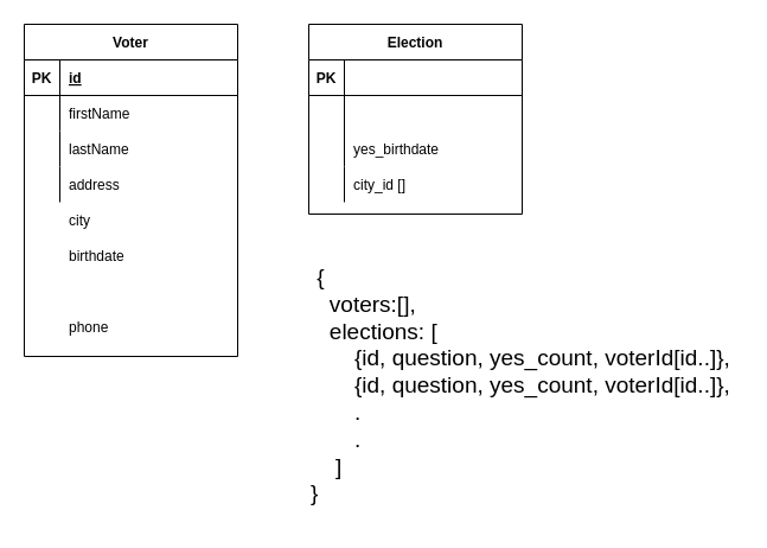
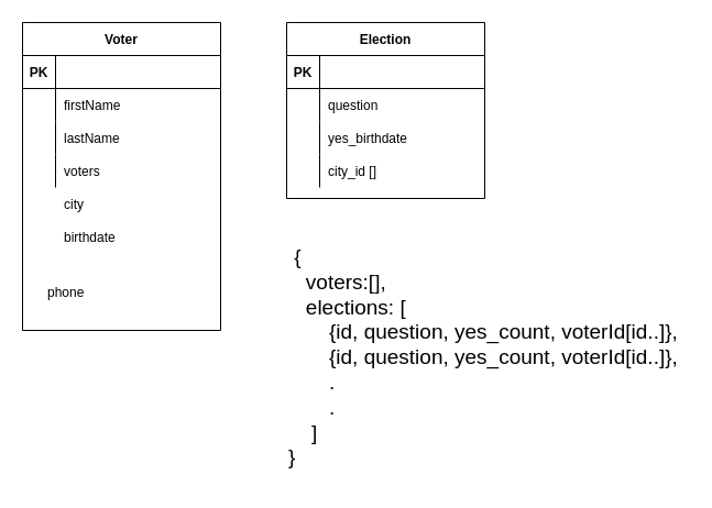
- <mxCell id="5" value="id" style="shape=partialRectangle;connectable=0;fillColor=none;top=0;left=0;bottom=0;right=0;align=left;spacingLeft=6;fontStyle=5;overflow=hidden;" vertex="1" parent="3"><mxGeometry x="30" width="150" height="30" as="geometry" /></mxCell>
+ <mxCell id="24" value="question" style="shape=partialRectangle;connectable=0;fillColor=none;top=0;left=0;bottom=0;right=0;align=left;spacingLeft=6;overflow=hidden;" vertex="1" parent="22"><mxGeometry x="30" width="150" height="30" as="geometry" /></mxCell>
- <mxCell id="14" value="address" style="shape=partialRectangle;connectable=0;fillColor=none;top=0;left=0;bottom=0;right=0;align=left;spacingLeft=6;overflow=hidden;" vertex="1" parent="12"><mxGeometry x="30" width="150" height="30" as="geometry" /></mxCell>
+ <mxCell id="14" value="voters" style="shape=partialRectangle;connectable=0;fillColor=none;top=0;left=0;bottom=0;right=0;align=left;spacingLeft=6;overflow=hidden;" vertex="1" parent="12"><mxGeometry x="30" width="150" height="30" as="geometry" /></mxCell>
- <mxCell id="17" value="phone" style="shape=partialRectangle;connectable=0;fillColor=none;top=0;left=0;bottom=0;right=0;align=left;spacingLeft=6;overflow=hidden;" vertex="1" parent="1"><mxGeometry x="50" y="260" width="150" height="30" as="geometry" /></mxCell>
+ <mxCell id="17" value="phone" style="shape=partialRectangle;connectable=0;fillColor=none;top=0;left=0;bottom=0;right=0;align=left;spacingLeft=6;overflow=hidden;" vertex="1" parent="1"><mxGeometry x="35" y="250" width="150" height="30" as="geometry" /></mxCell>
